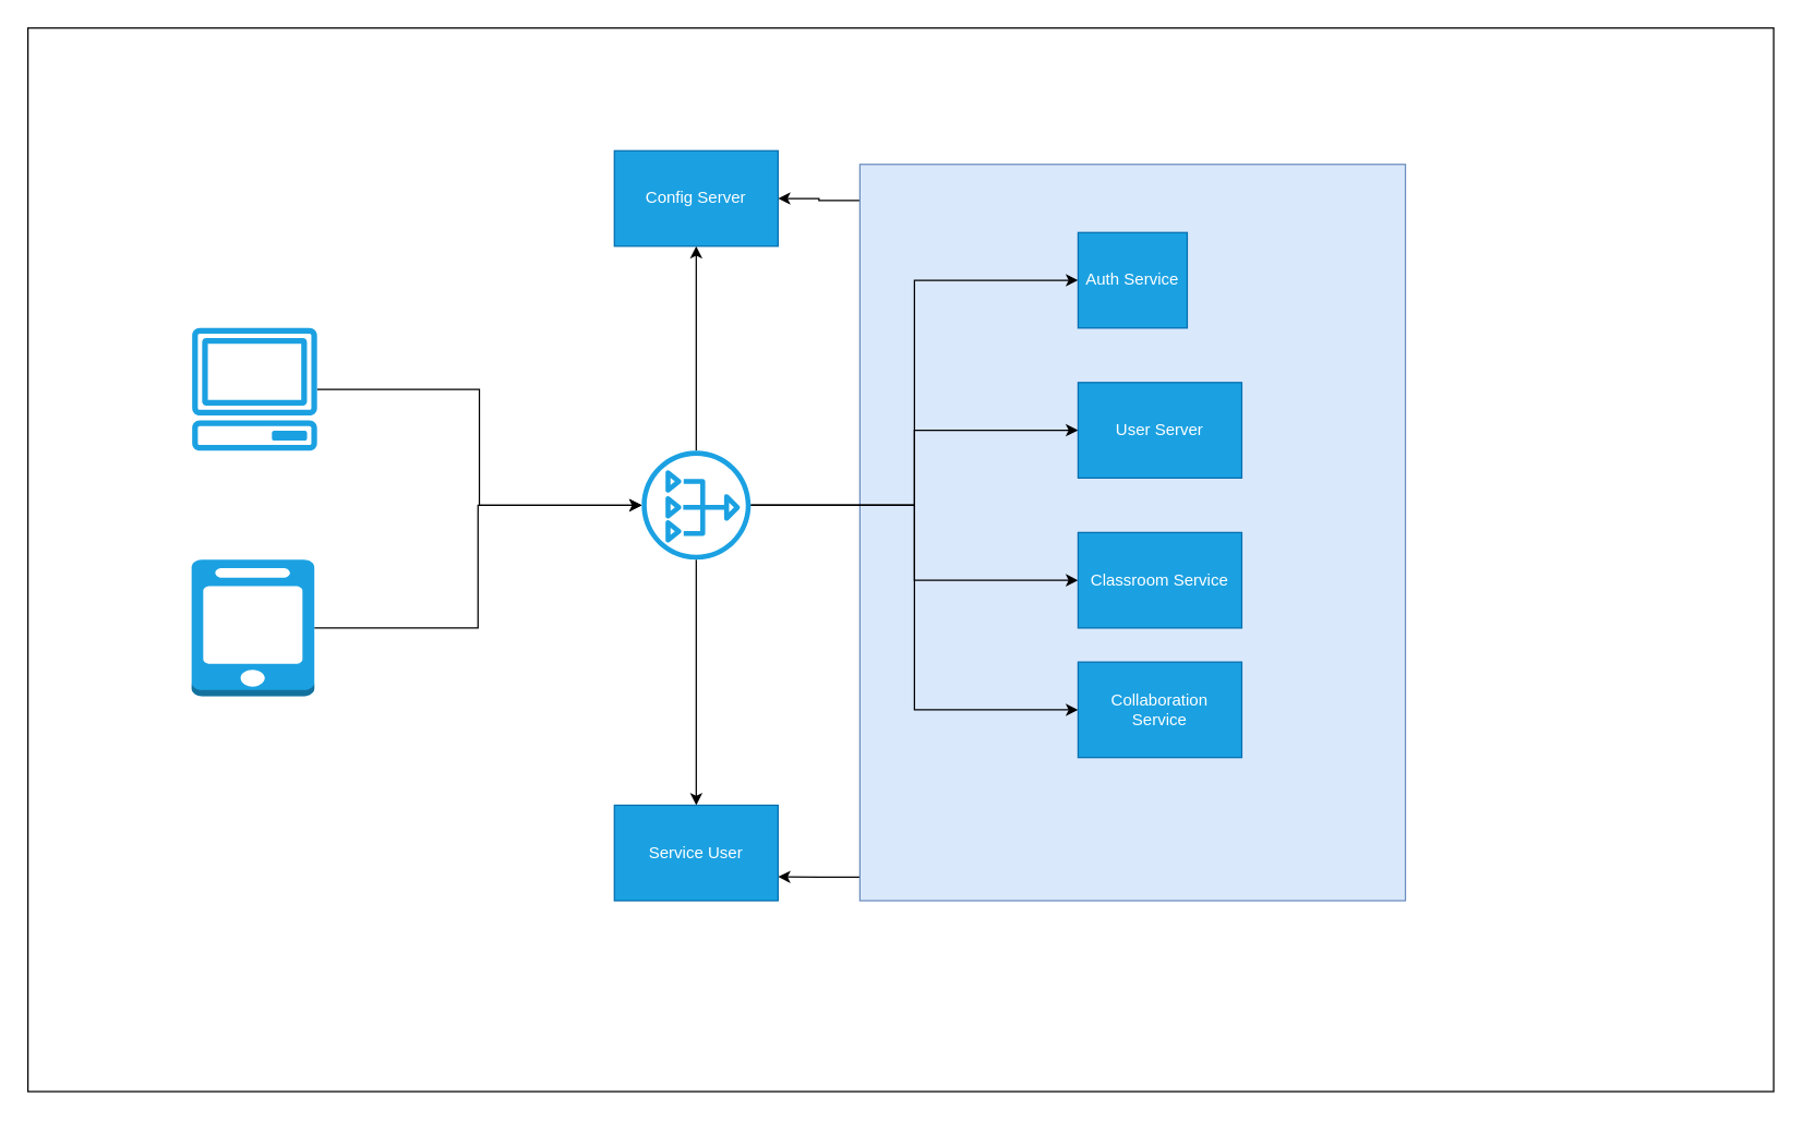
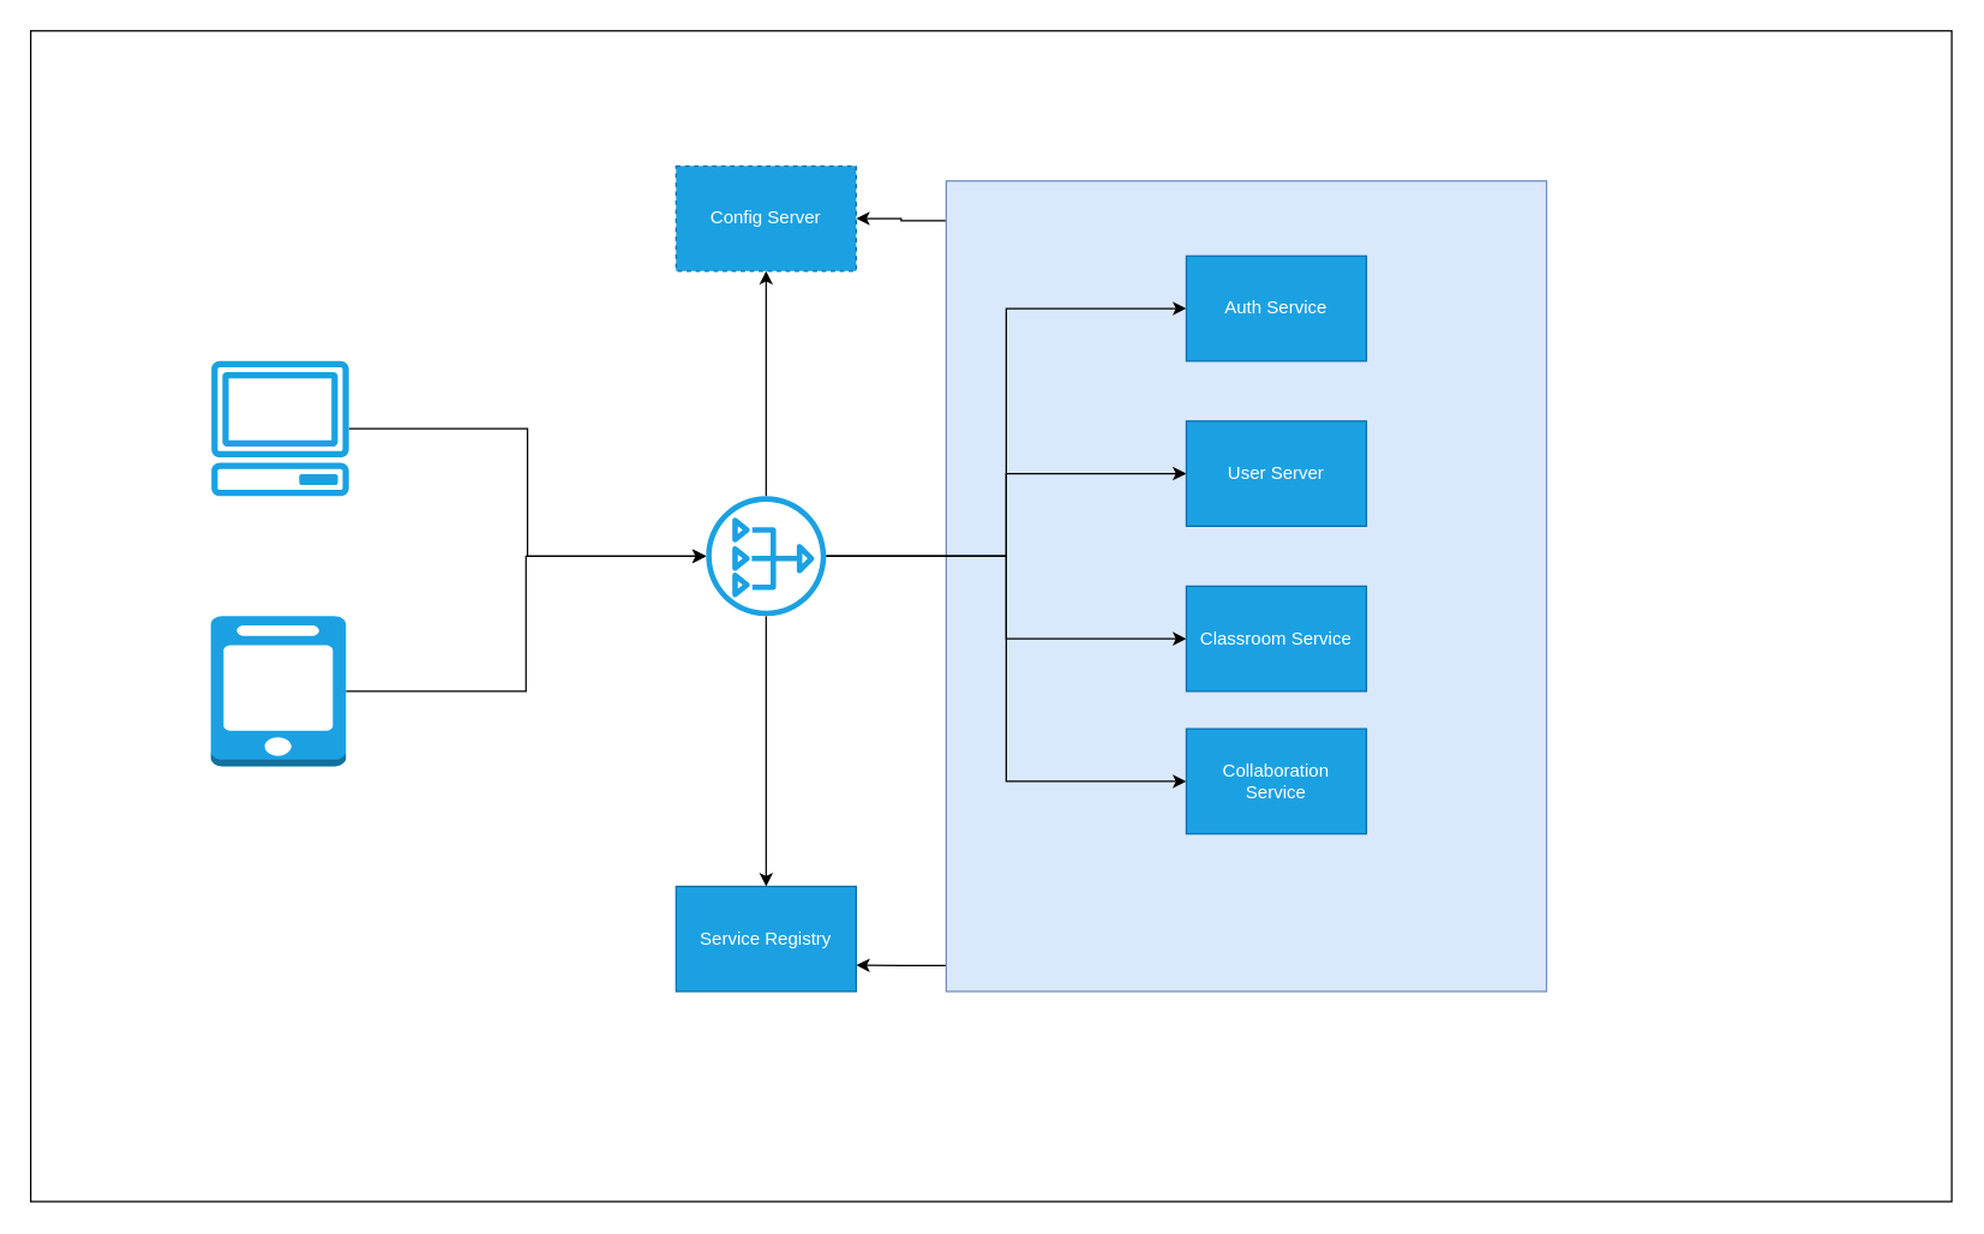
- <mxCell id="22" value="Config Server" style="rounded=0;whiteSpace=wrap;html=1;fillColor=#1ba1e2;fontColor=#ffffff;strokeColor=#006EAF;" vertex="1" parent="1"><mxGeometry x="450" y="110" width="120" height="70" as="geometry" /></mxCell>
+ <mxCell id="22" value="Config Server" style="rounded=0;whiteSpace=wrap;html=1;fillColor=#1ba1e2;fontColor=#ffffff;strokeColor=#006EAF;dashed=1;" vertex="1" parent="1"><mxGeometry x="450" y="110" width="120" height="70" as="geometry" /></mxCell>
- <mxCell id="15" value="Auth Service" style="rounded=0;whiteSpace=wrap;html=1;fillColor=#1ba1e2;fontColor=#ffffff;strokeColor=#006EAF;" vertex="1" parent="1"><mxGeometry x="790" y="170" width="80" height="70" as="geometry" /></mxCell>
+ <mxCell id="15" value="Auth Service" style="rounded=0;whiteSpace=wrap;html=1;fillColor=#1ba1e2;fontColor=#ffffff;strokeColor=#006EAF;" vertex="1" parent="1"><mxGeometry x="790" y="170" width="120" height="70" as="geometry" /></mxCell>
- <mxCell id="19" value="Service User" style="rounded=0;whiteSpace=wrap;html=1;fillColor=#1ba1e2;fontColor=#ffffff;strokeColor=#006EAF;" vertex="1" parent="1"><mxGeometry x="450" y="590" width="120" height="70" as="geometry" /></mxCell>
+ <mxCell id="19" value="Service Registry" style="rounded=0;whiteSpace=wrap;html=1;fillColor=#1ba1e2;fontColor=#ffffff;strokeColor=#006EAF;" vertex="1" parent="1"><mxGeometry x="450" y="590" width="120" height="70" as="geometry" /></mxCell>
